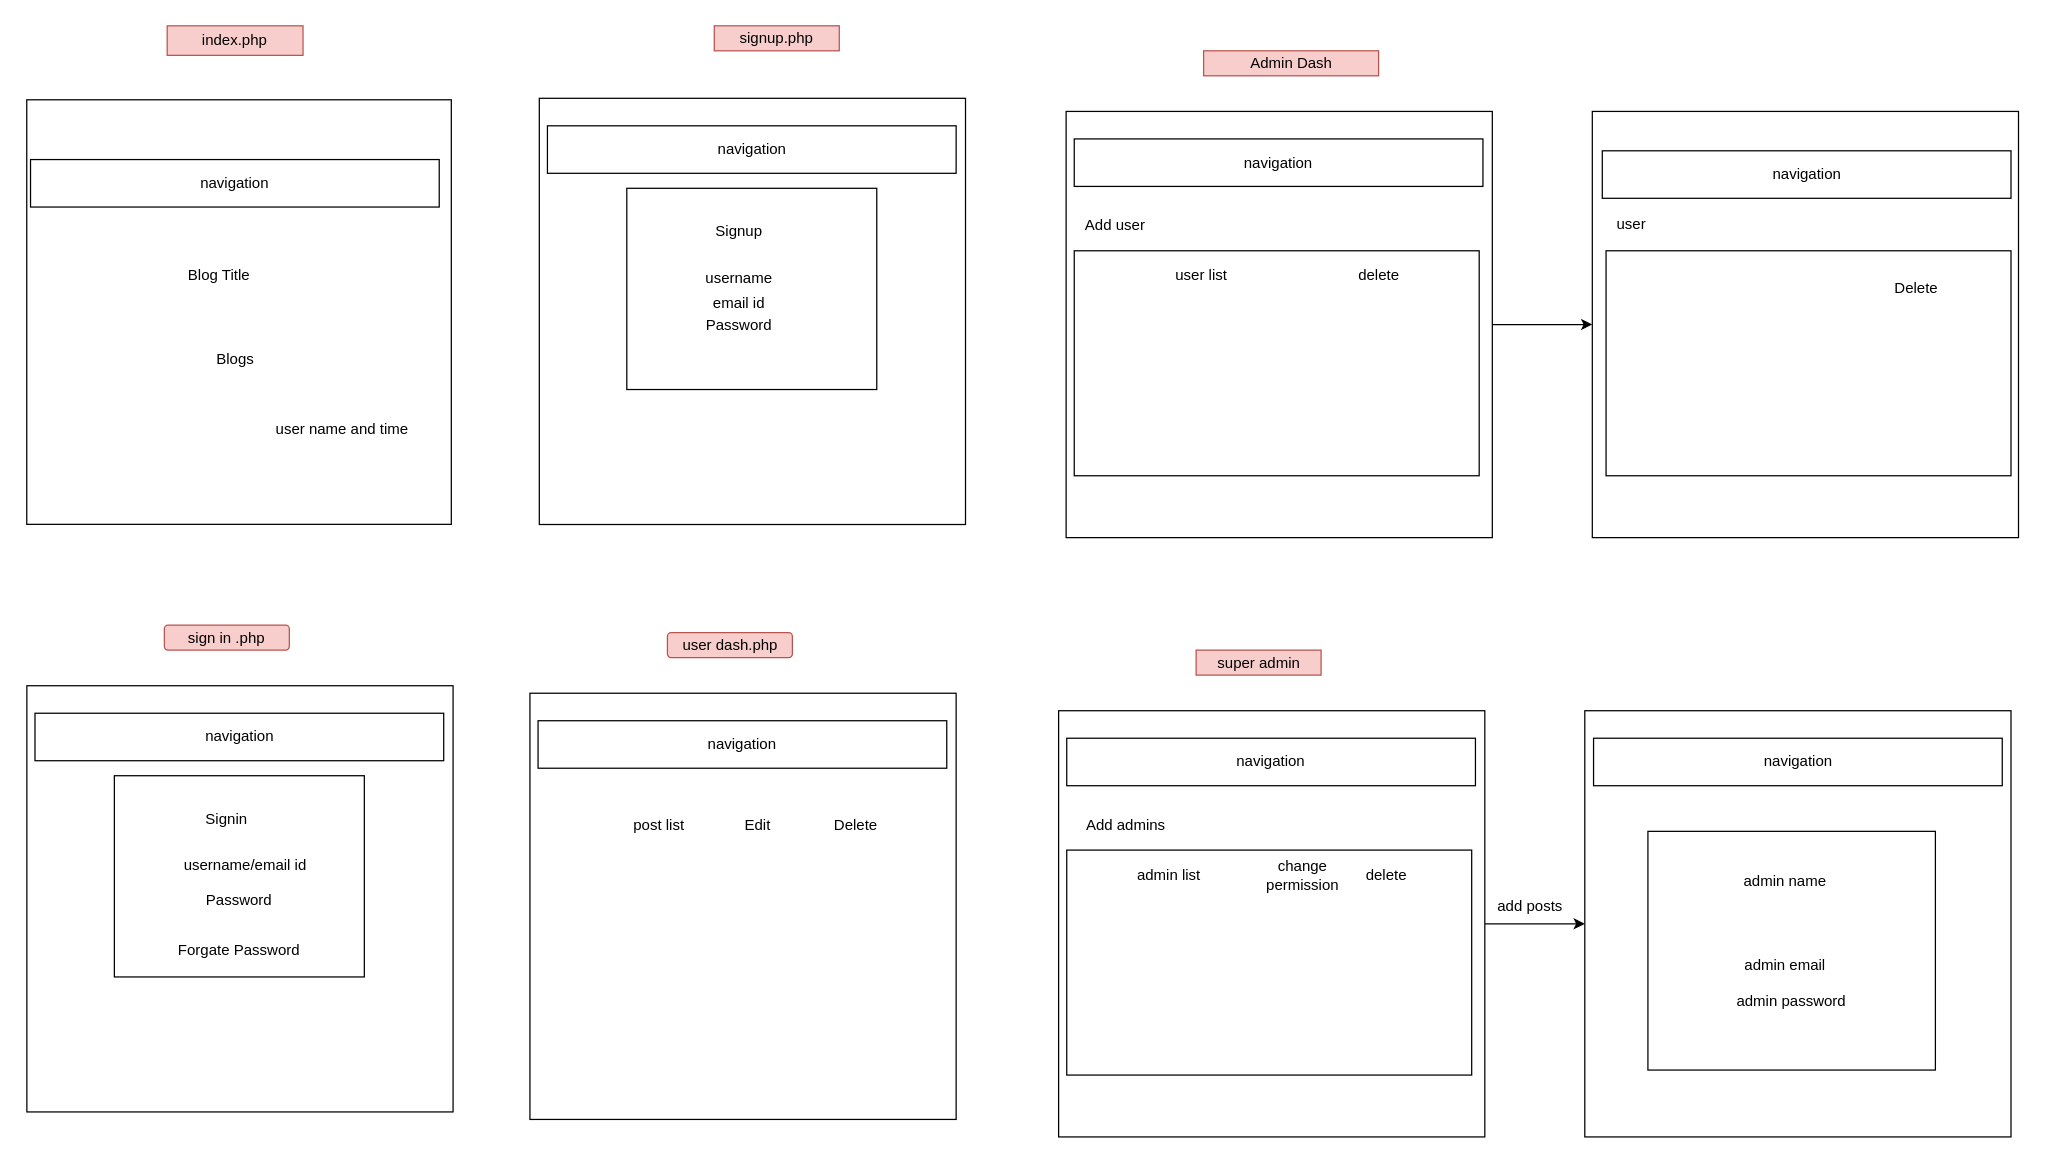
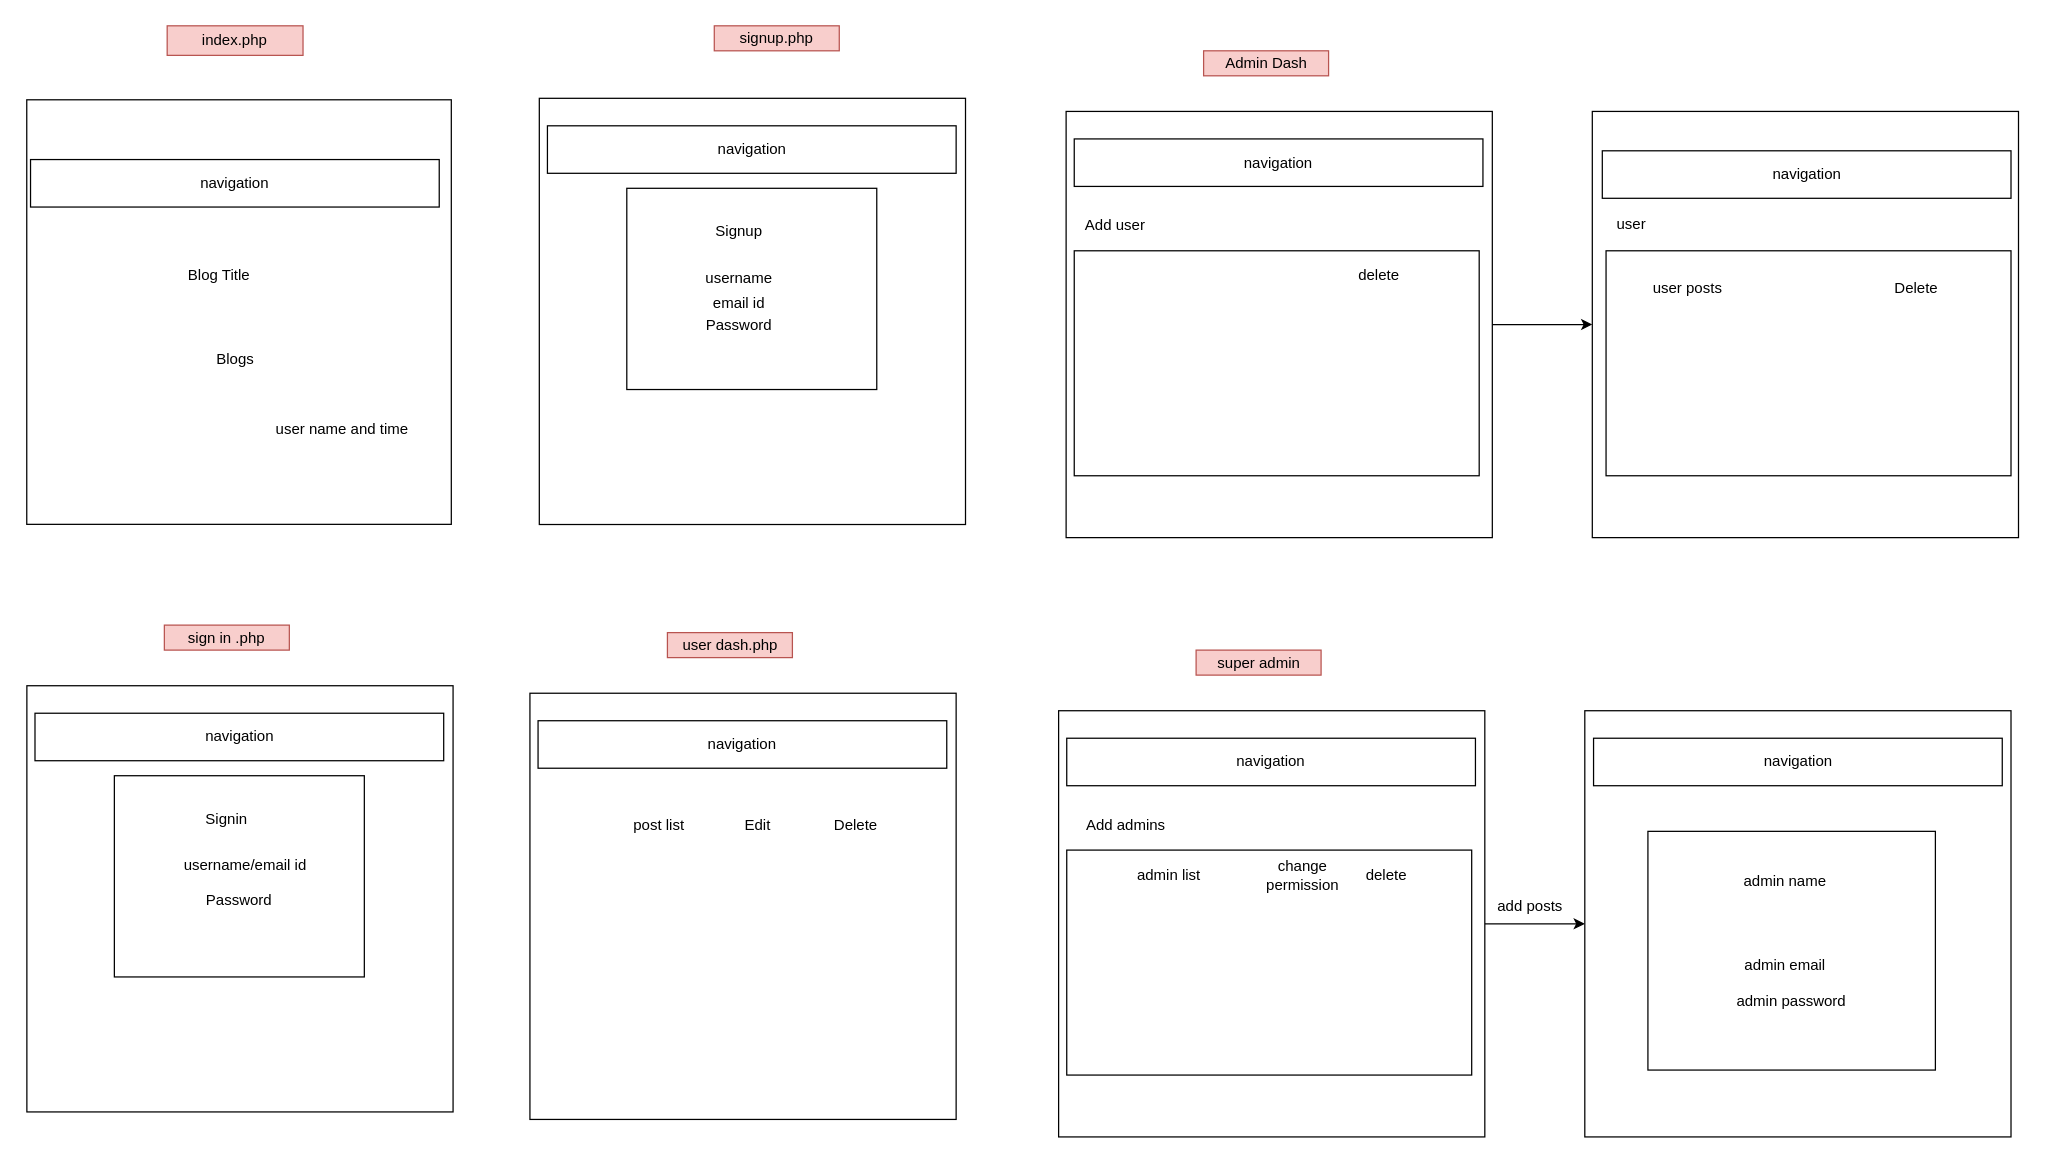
- <mxCell id="32" value="Admin Dash" style="rounded=0;whiteSpace=wrap;html=1;fillColor=#f8cecc;strokeColor=#b85450;" vertex="1" parent="1"><mxGeometry x="962.5" y="40" width="140" height="20" as="geometry" /></mxCell>
+ <mxCell id="32" value="Admin Dash" style="rounded=0;whiteSpace=wrap;html=1;fillColor=#f8cecc;strokeColor=#b85450;" vertex="1" parent="1"><mxGeometry x="962.5" y="40" width="100" height="20" as="geometry" /></mxCell>
- <mxCell id="35" value="user list" style="text;html=1;strokeColor=none;fillColor=none;align=center;verticalAlign=middle;whiteSpace=wrap;rounded=0;" vertex="1" parent="1"><mxGeometry x="901" y="210" width="120" height="20" as="geometry" /></mxCell>
+ <mxCell id="41" value="user posts" style="text;html=1;strokeColor=none;fillColor=none;align=center;verticalAlign=middle;whiteSpace=wrap;rounded=0;" vertex="1" parent="1"><mxGeometry x="1305.5" y="220" width="88" height="20" as="geometry" /></mxCell>
- <mxCell id="18" value="sign in .php" style="whiteSpace=wrap;html=1;fillColor=#f8cecc;strokeColor=#b85450;rounded=1;" vertex="1" parent="1"><mxGeometry x="131" y="499.5" width="100" height="20" as="geometry" /></mxCell>
+ <mxCell id="18" value="sign in .php" style="rounded=0;whiteSpace=wrap;html=1;fillColor=#f8cecc;strokeColor=#b85450;" vertex="1" parent="1"><mxGeometry x="131" y="499.5" width="100" height="20" as="geometry" /></mxCell>
- <mxCell id="27" value="user dash.php" style="whiteSpace=wrap;html=1;fillColor=#f8cecc;strokeColor=#b85450;rounded=1;" vertex="1" parent="1"><mxGeometry x="533.5" y="505.5" width="100" height="20" as="geometry" /></mxCell>
+ <mxCell id="27" value="user dash.php" style="rounded=0;whiteSpace=wrap;html=1;fillColor=#f8cecc;strokeColor=#b85450;" vertex="1" parent="1"><mxGeometry x="533.5" y="505.5" width="100" height="20" as="geometry" /></mxCell>
- <mxCell id="23" value="Forgate Password" style="text;html=1;strokeColor=none;fillColor=none;align=center;verticalAlign=middle;whiteSpace=wrap;rounded=0;" vertex="1" parent="1"><mxGeometry x="131" y="750" width="120" height="20" as="geometry" /></mxCell>
